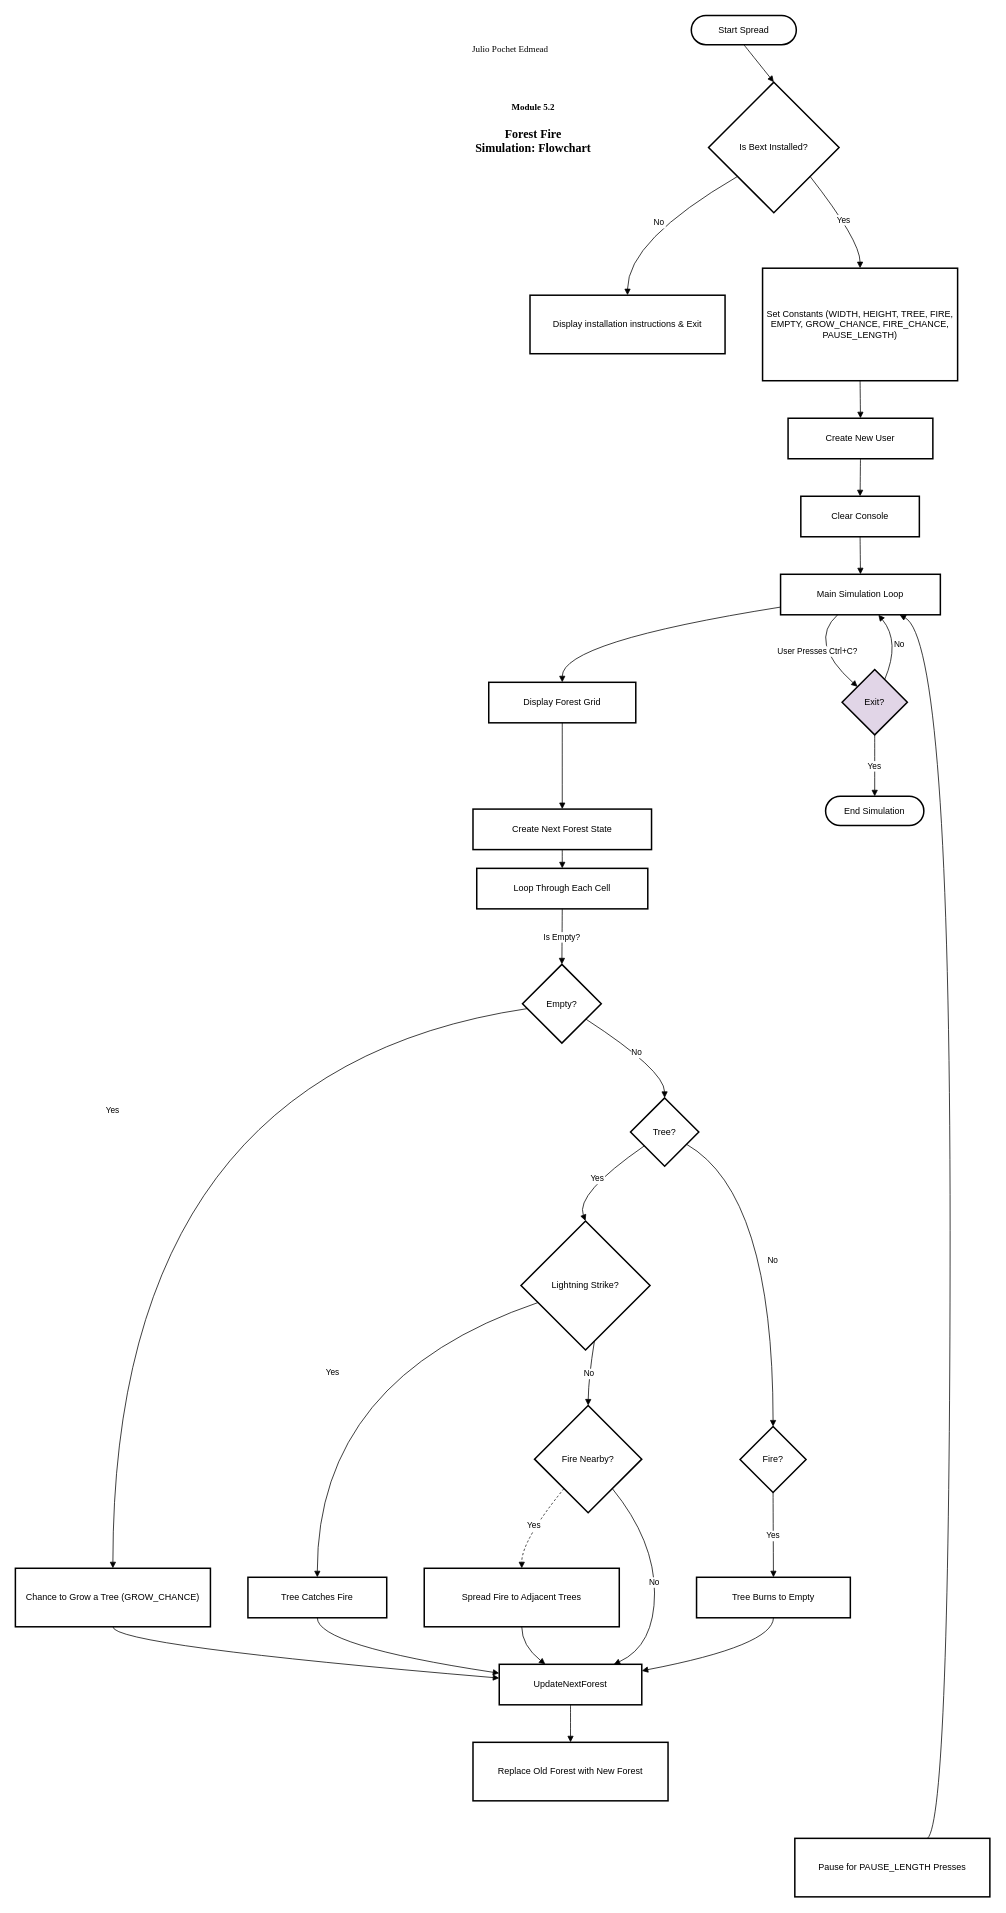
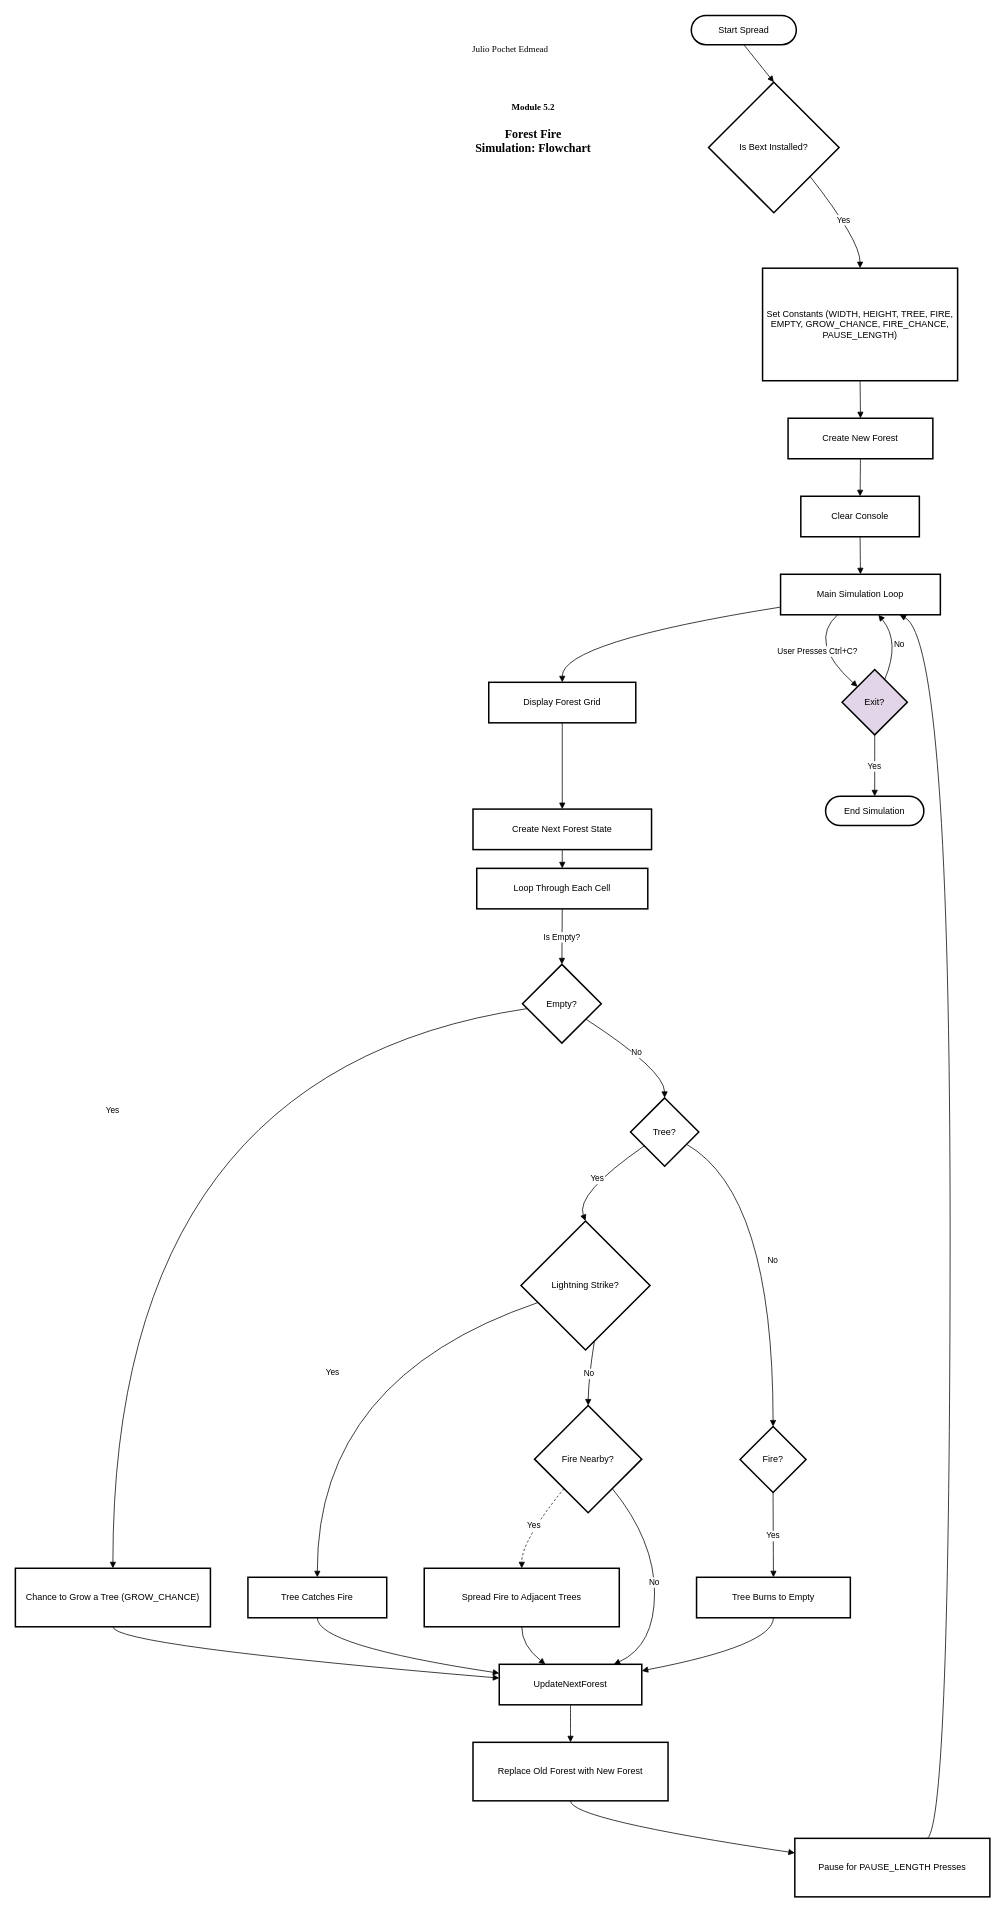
- <mxCell id="27" value="No" style="curved=1;startArrow=none;endArrow=block;exitX=0;exitY=0.9;entryX=0.5;entryY=0;rounded=0;" edge="1" parent="1" source="3" target="4"><mxGeometry relative="1" as="geometry"><Array as="points"><mxPoint x="836" y="320" /></Array></mxGeometry></mxCell>
- <mxCell id="4" value="Display installation instructions &amp; Exit" style="whiteSpace=wrap;strokeWidth=2;" vertex="1" parent="1"><mxGeometry x="706" y="393" width="260" height="78" as="geometry" /></mxCell>
- <mxCell id="6" value="Create New User" style="whiteSpace=wrap;strokeWidth=2;" vertex="1" parent="1"><mxGeometry x="1050" y="557" width="193" height="54" as="geometry" /></mxCell>
+ <mxCell id="6" value="Create New Forest" style="whiteSpace=wrap;strokeWidth=2;" vertex="1" parent="1"><mxGeometry x="1050" y="557" width="193" height="54" as="geometry" /></mxCell>
+ <mxCell id="50" value="" style="curved=1;startArrow=none;endArrow=block;exitX=0.5;exitY=1;entryX=0;entryY=0.25;rounded=0;" edge="1" parent="1" source="22" target="23"><mxGeometry relative="1" as="geometry"><Array as="points"><mxPoint x="760" y="2425" /></Array></mxGeometry></mxCell>
